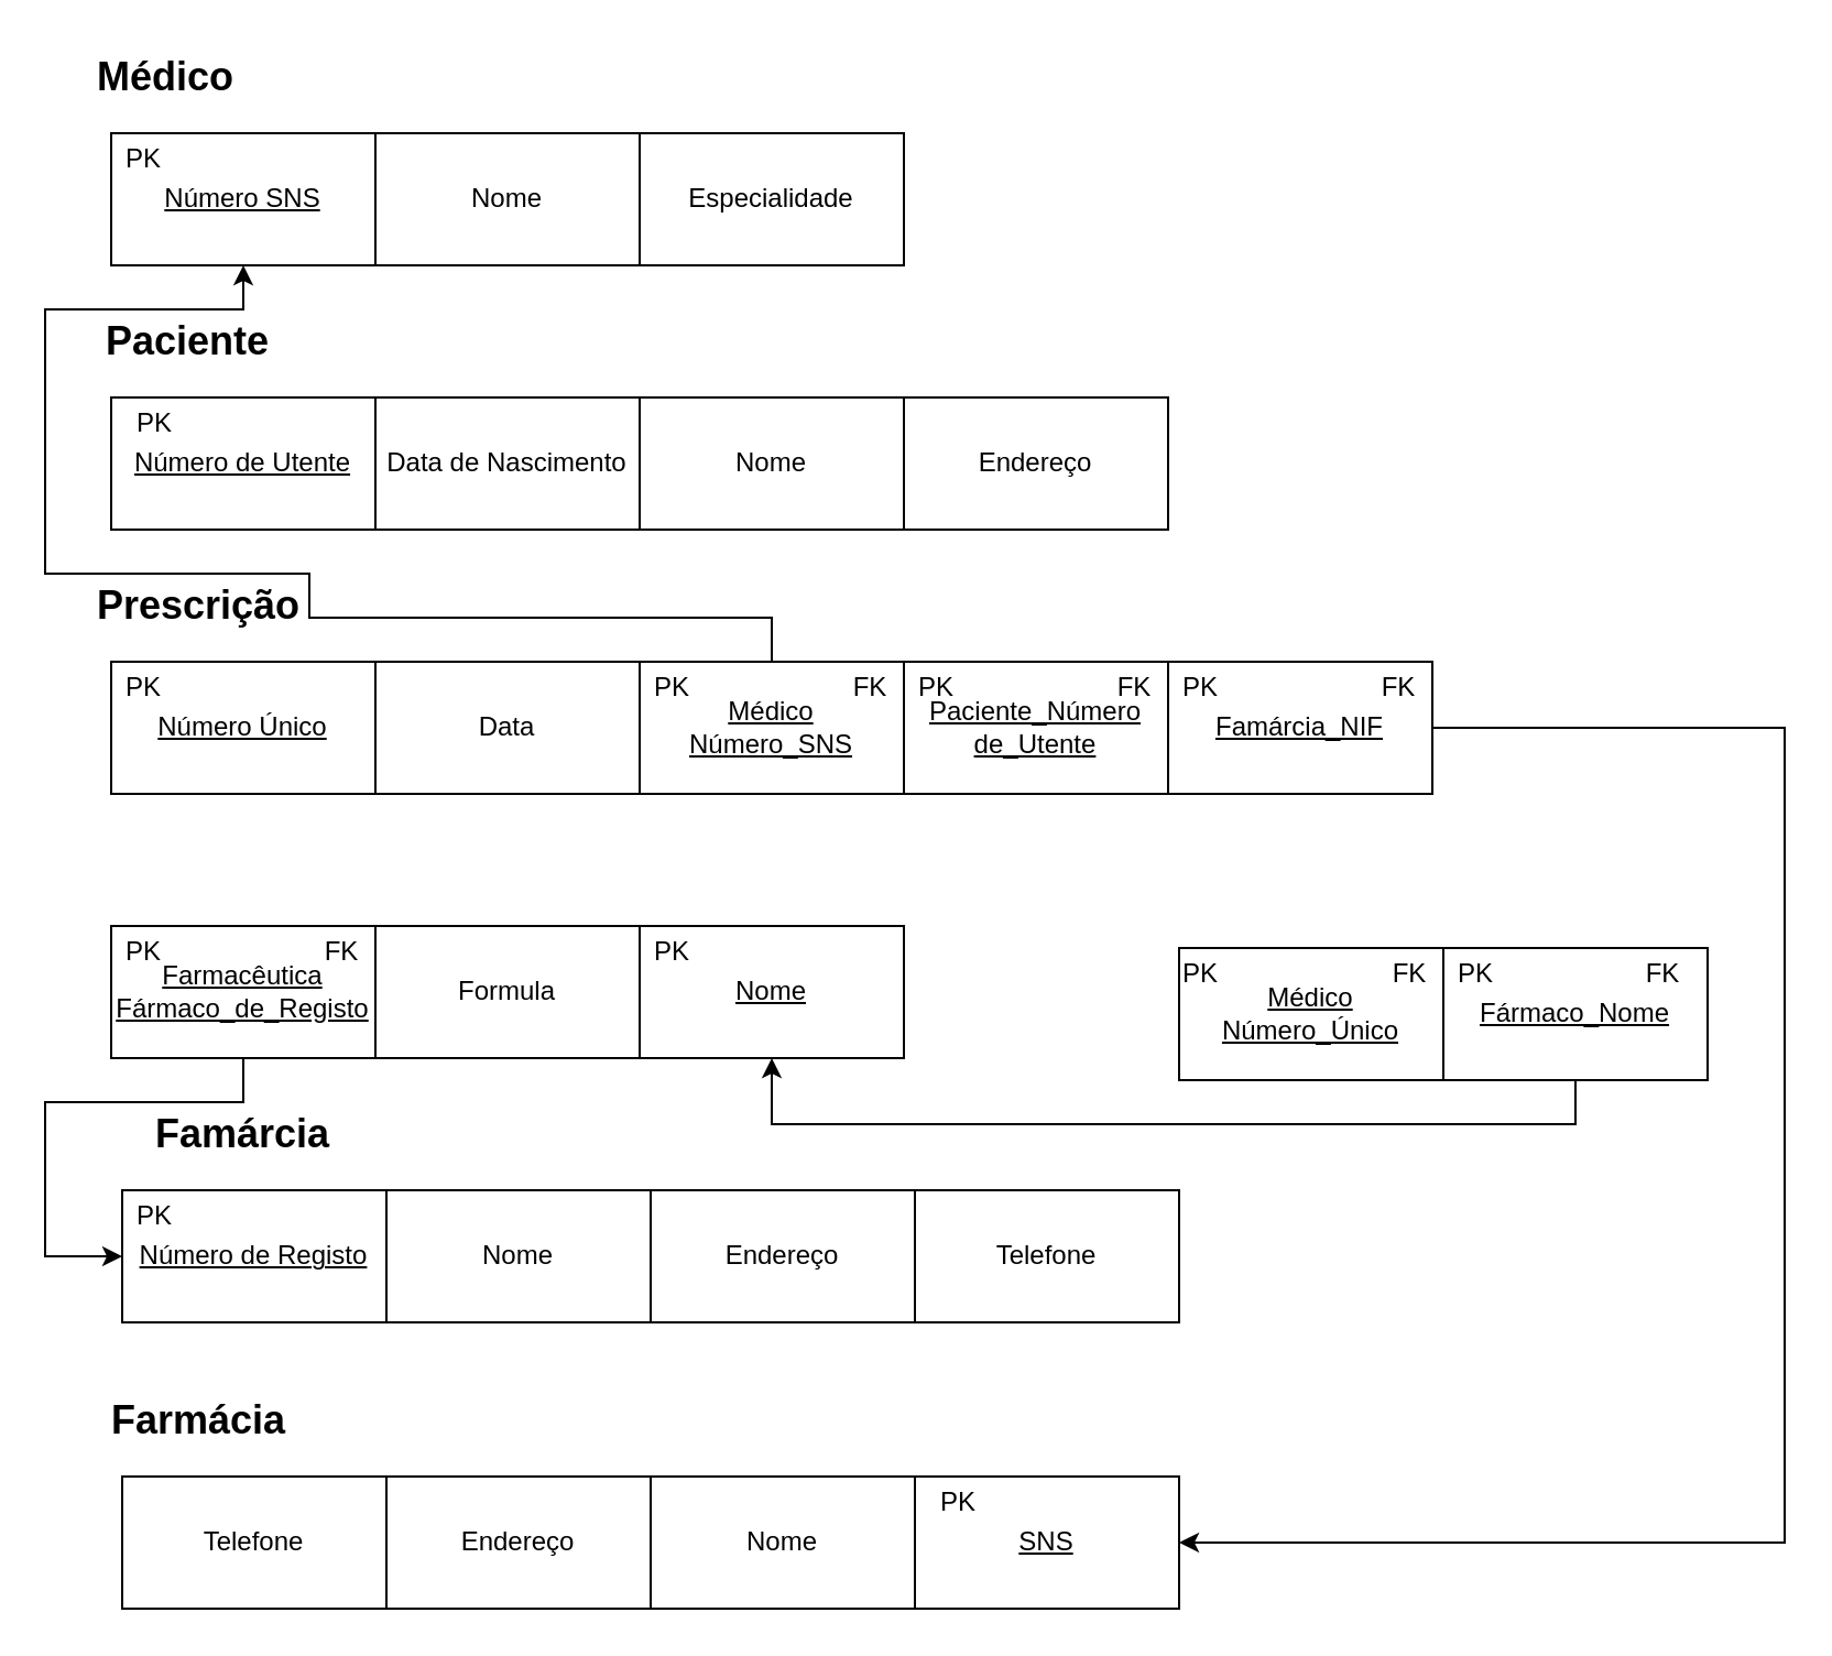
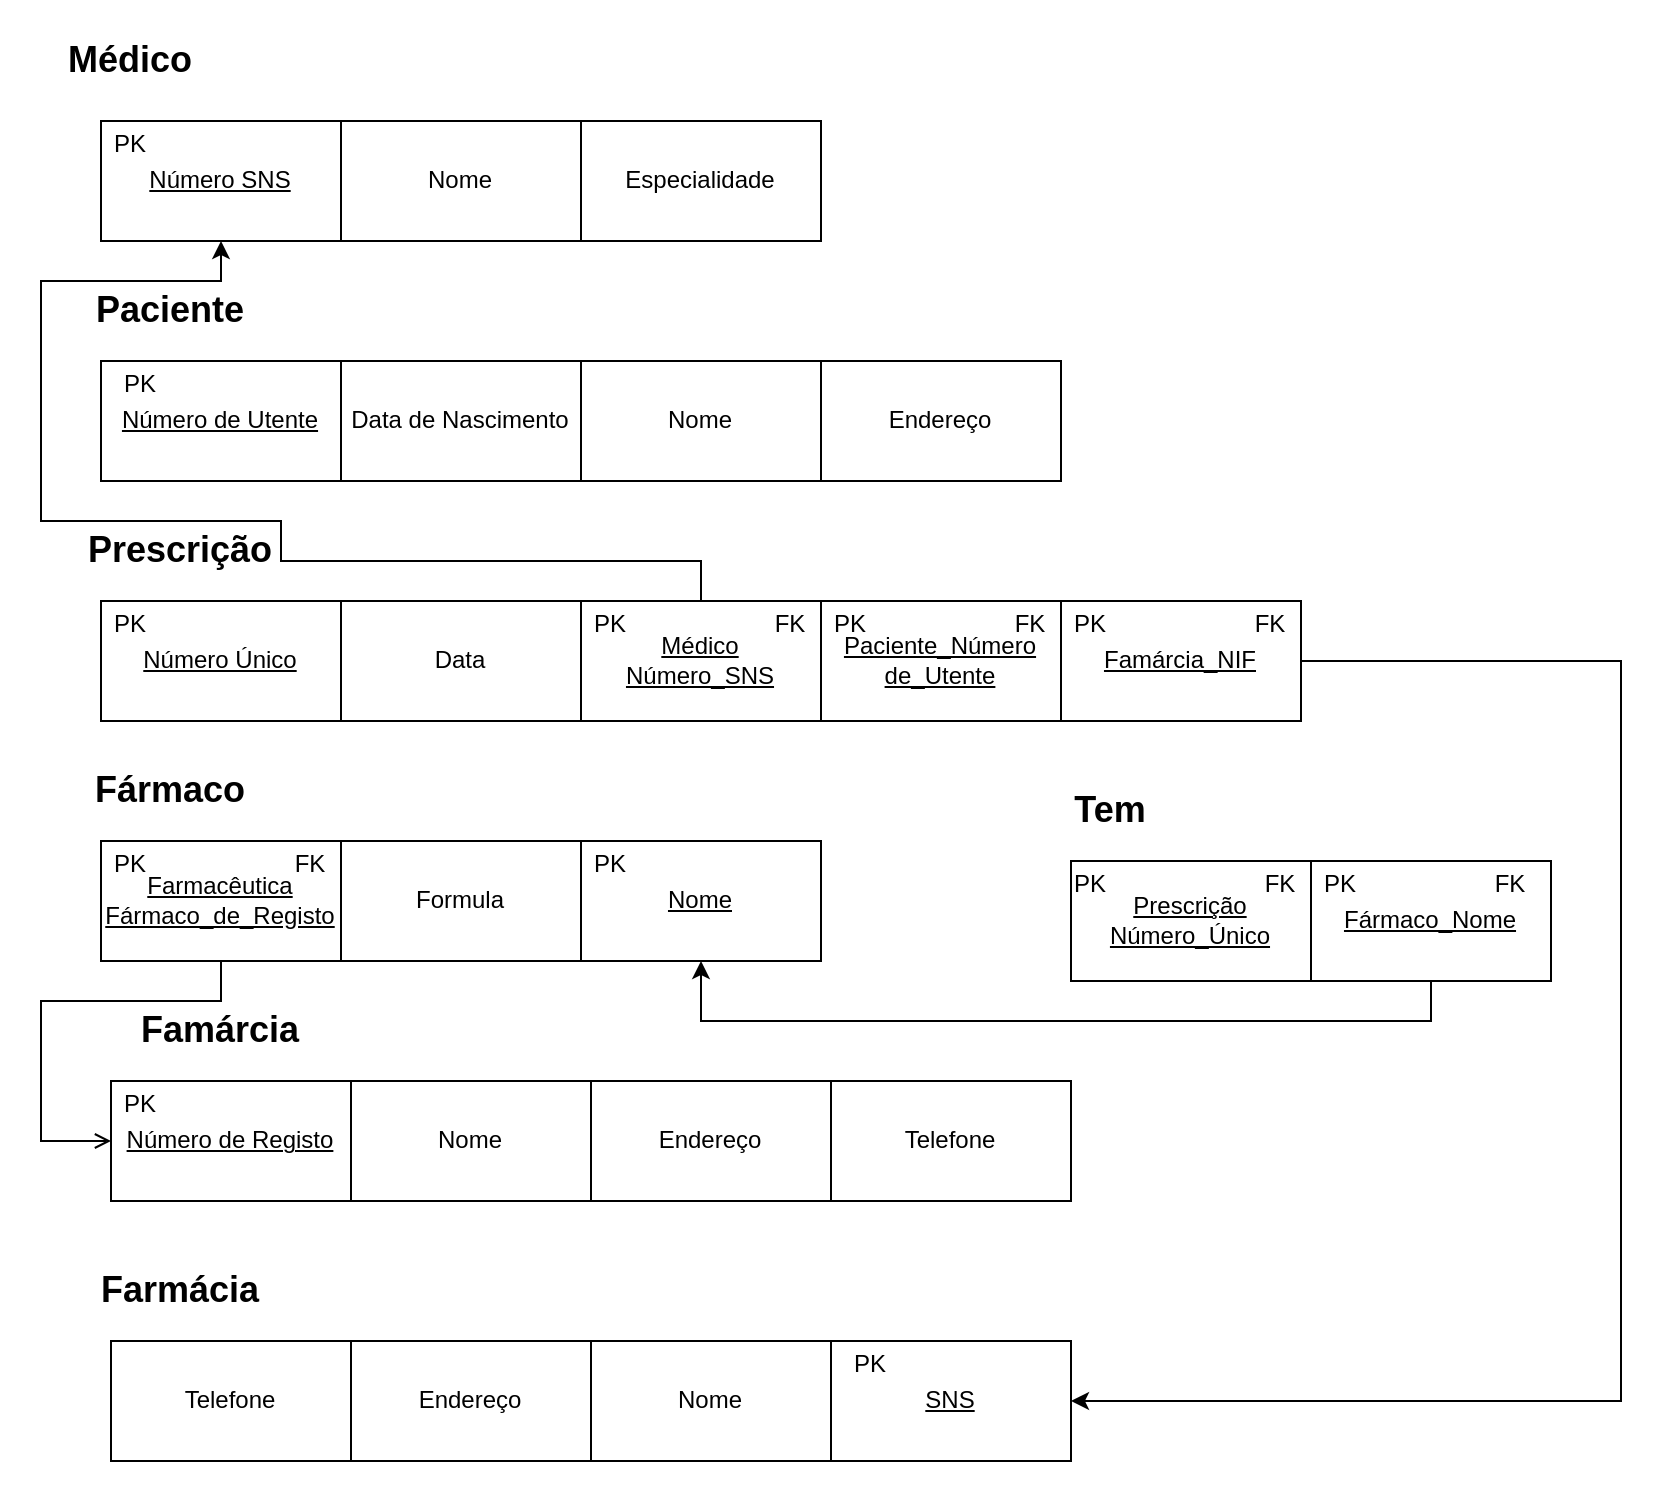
- <mxCell id="48" value="Médico" style="text;html=1;strokeColor=none;fillColor=none;align=center;verticalAlign=middle;whiteSpace=wrap;rounded=0;fontSize=18;fontStyle=1" vertex="1" parent="1"><mxGeometry x="50" y="20" width="50" height="30" as="geometry" /></mxCell>
+ <mxCell id="48" value="Médico" style="text;html=1;strokeColor=none;fillColor=none;align=center;verticalAlign=middle;whiteSpace=wrap;rounded=0;fontSize=18;fontStyle=1" vertex="1" parent="1"><mxGeometry x="40" y="15" width="50" height="30" as="geometry" /></mxCell>
+ <mxCell id="21" value="Fármaco" style="text;html=1;strokeColor=none;fillColor=none;align=center;verticalAlign=middle;whiteSpace=wrap;rounded=0;fontSize=18;fontStyle=1" vertex="1" parent="1"><mxGeometry x="50" y="380" width="70" height="30" as="geometry" /></mxCell>
+ <mxCell id="26" value="Tem" style="text;html=1;strokeColor=none;fillColor=none;align=center;verticalAlign=middle;whiteSpace=wrap;rounded=0;fontSize=18;fontStyle=1" vertex="1" parent="1"><mxGeometry x="535" y="390" width="40" height="30" as="geometry" /></mxCell>
- <mxCell id="25" value="&lt;u&gt;Médico&lt;br&gt;Número_Único&lt;/u&gt;" style="rounded=0;whiteSpace=wrap;html=1;" vertex="1" parent="1"><mxGeometry x="535" y="430" width="120" height="60" as="geometry" /></mxCell>
+ <mxCell id="25" value="&lt;u&gt;Prescrição&lt;br&gt;Número_Único&lt;/u&gt;" style="rounded=0;whiteSpace=wrap;html=1;" vertex="1" parent="1"><mxGeometry x="535" y="430" width="120" height="60" as="geometry" /></mxCell>
- <mxCell id="55" value="" style="endArrow=classic;html=1;rounded=0;fontSize=12;exitX=0.5;exitY=1;exitDx=0;exitDy=0;entryX=0;entryY=0.5;entryDx=0;entryDy=0;" edge="1" parent="1" source="24" target="5"><mxGeometry width="50" height="50" relative="1" as="geometry"><mxPoint x="370" y="450" as="sourcePoint" /><mxPoint x="420" y="400" as="targetPoint" /><Array as="points"><mxPoint x="110" y="500" /><mxPoint x="20" y="500" /><mxPoint x="20" y="570" /></Array></mxGeometry></mxCell>
+ <mxCell id="55" value="" style="endArrow=open;html=1;rounded=0;fontSize=12;exitX=0.5;exitY=1;exitDx=0;exitDy=0;entryX=0;entryY=0.5;entryDx=0;entryDy=0;" edge="1" parent="1" source="24" target="5"><mxGeometry width="50" height="50" relative="1" as="geometry"><mxPoint x="370" y="450" as="sourcePoint" /><mxPoint x="420" y="400" as="targetPoint" /><Array as="points"><mxPoint x="110" y="500" /><mxPoint x="20" y="500" /><mxPoint x="20" y="570" /></Array></mxGeometry></mxCell>
